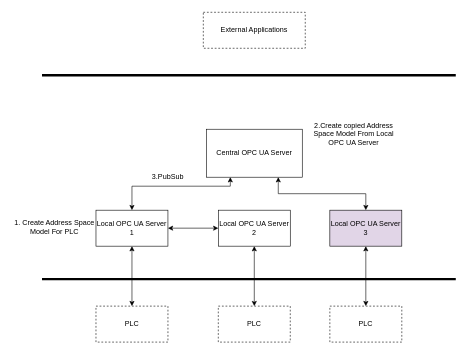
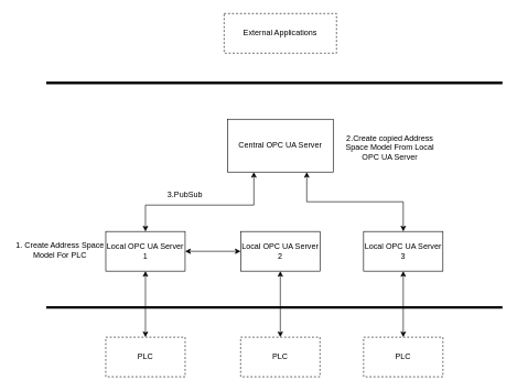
- <mxCell id="2" value="Central OPC UA Server" style="rounded=0;whiteSpace=wrap;html=1;" parent="1" vertex="1"><mxGeometry x="343" y="215" width="160" height="80" as="geometry" /></mxCell>
+ <mxCell id="2" value="Central OPC UA Server" style="rounded=0;whiteSpace=wrap;html=1;" parent="1" vertex="1"><mxGeometry x="343" y="180" width="160" height="80" as="geometry" /></mxCell>
- <mxCell id="18" value="Local OPC UA Server 3" style="rounded=0;whiteSpace=wrap;html=1;fillColor=#e1d5e7;" vertex="1" parent="1"><mxGeometry x="549" y="350" width="120" height="60" as="geometry" /></mxCell>
+ <mxCell id="18" value="Local OPC UA Server 3" style="rounded=0;whiteSpace=wrap;html=1;" vertex="1" parent="1"><mxGeometry x="549" y="350" width="120" height="60" as="geometry" /></mxCell>
